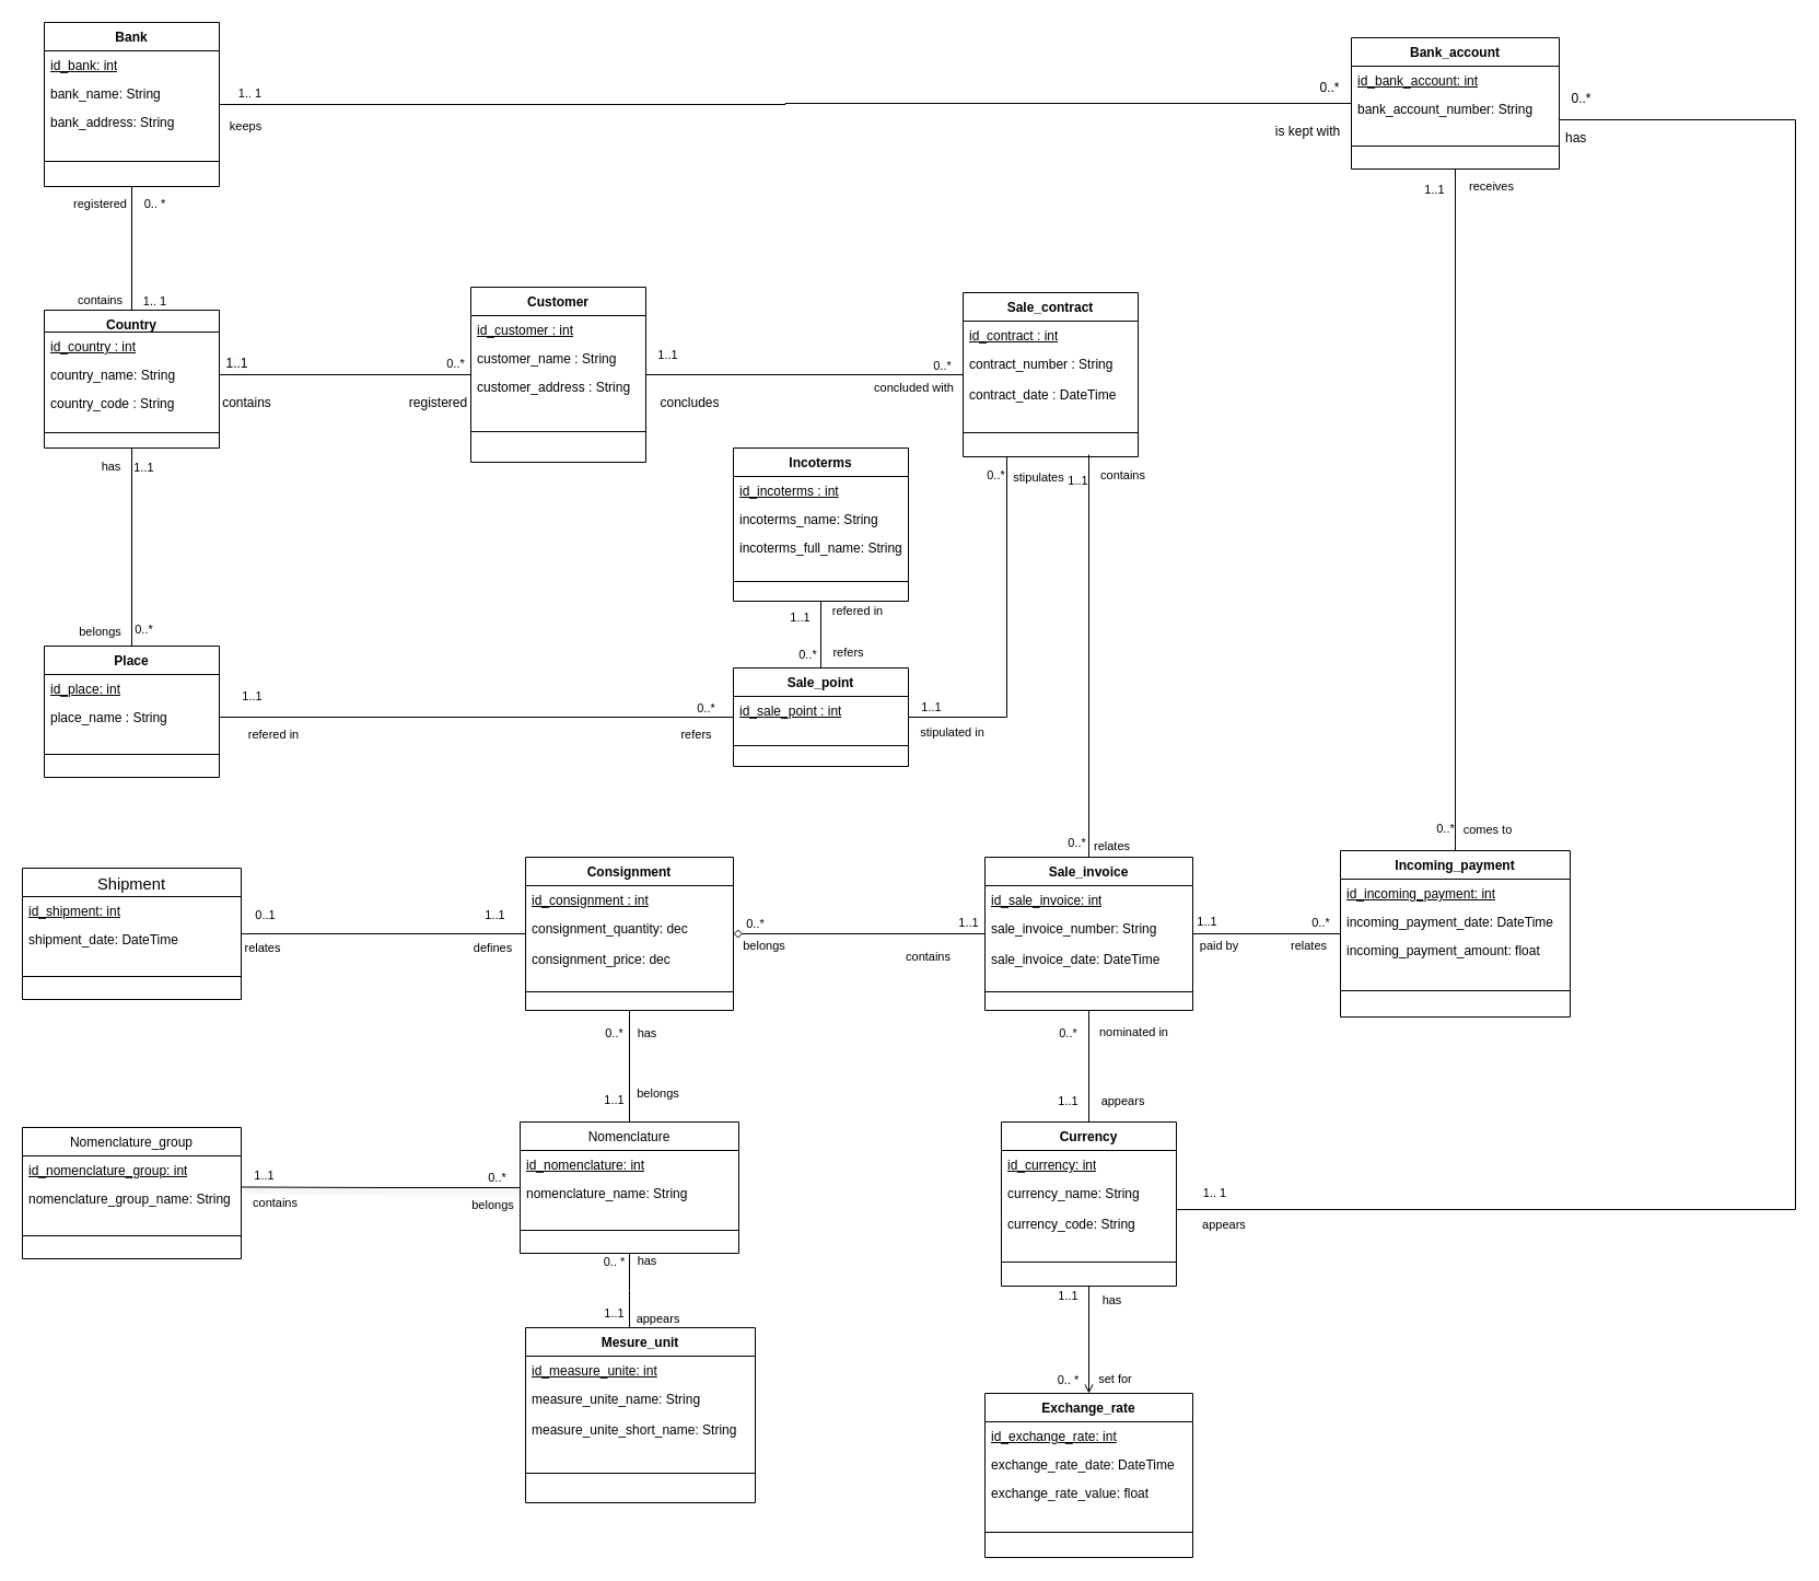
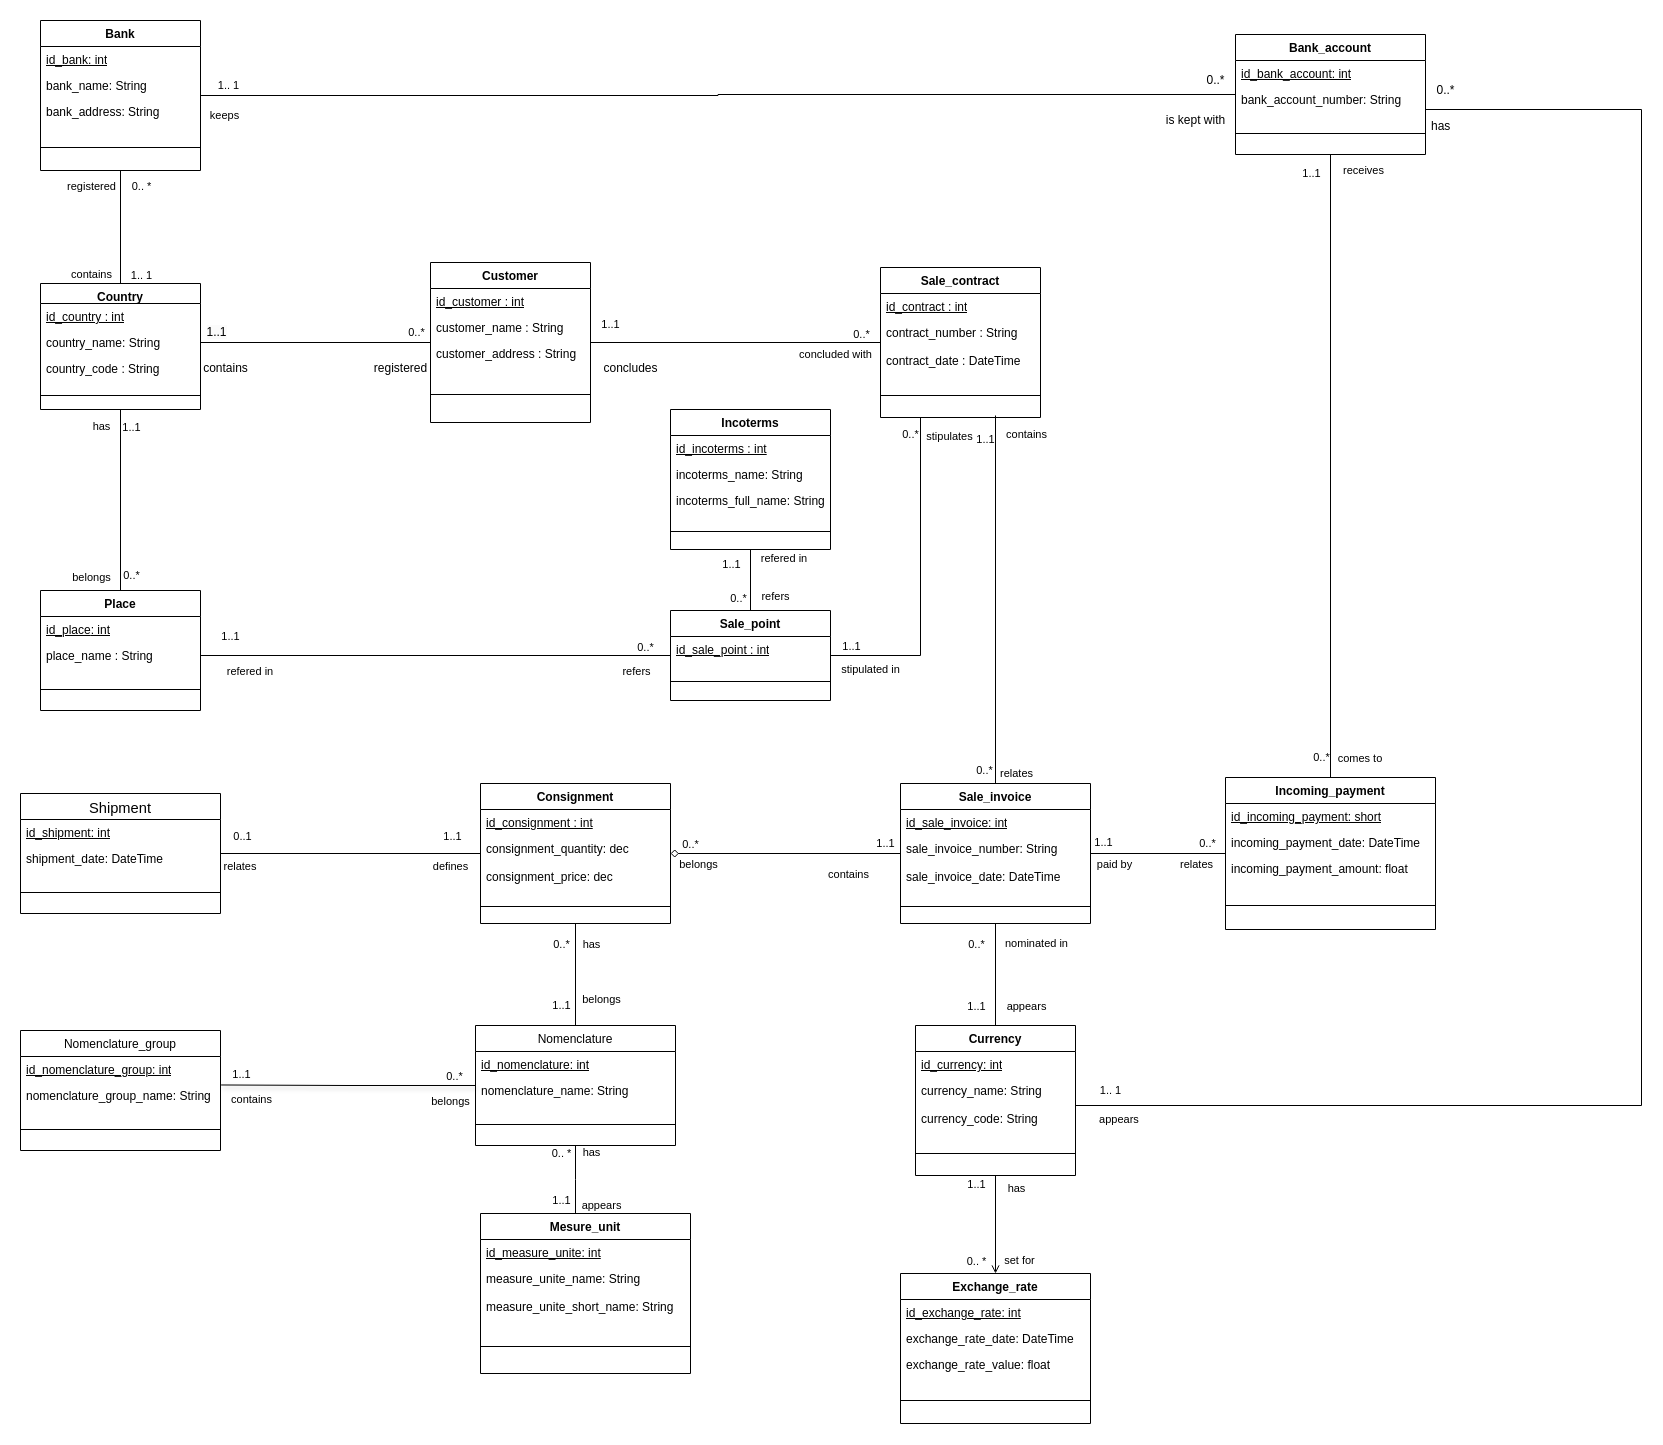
- <mxCell id="161" value="&lt;div style=&quot;text-align: center;&quot;&gt;&lt;span style=&quot;background-color: initial;&quot;&gt;&lt;u&gt;id_incoming_payment: int&lt;/u&gt;&lt;/span&gt;&lt;/div&gt;" style="text;strokeColor=none;fillColor=none;align=left;verticalAlign=top;spacingLeft=4;spacingRight=4;overflow=hidden;rotatable=0;points=[[0,0.5],[1,0.5]];portConstraint=eastwest;whiteSpace=wrap;html=1;" vertex="1" parent="160"><mxGeometry y="26" width="210" height="26" as="geometry" /></mxCell>
+ <mxCell id="161" value="&lt;div style=&quot;text-align: center;&quot;&gt;&lt;span style=&quot;background-color: initial;&quot;&gt;&lt;u&gt;id_incoming_payment: short&lt;/u&gt;&lt;/span&gt;&lt;/div&gt;" style="text;strokeColor=none;fillColor=none;align=left;verticalAlign=top;spacingLeft=4;spacingRight=4;overflow=hidden;rotatable=0;points=[[0,0.5],[1,0.5]];portConstraint=eastwest;whiteSpace=wrap;html=1;" vertex="1" parent="160"><mxGeometry y="26" width="210" height="26" as="geometry" /></mxCell>
